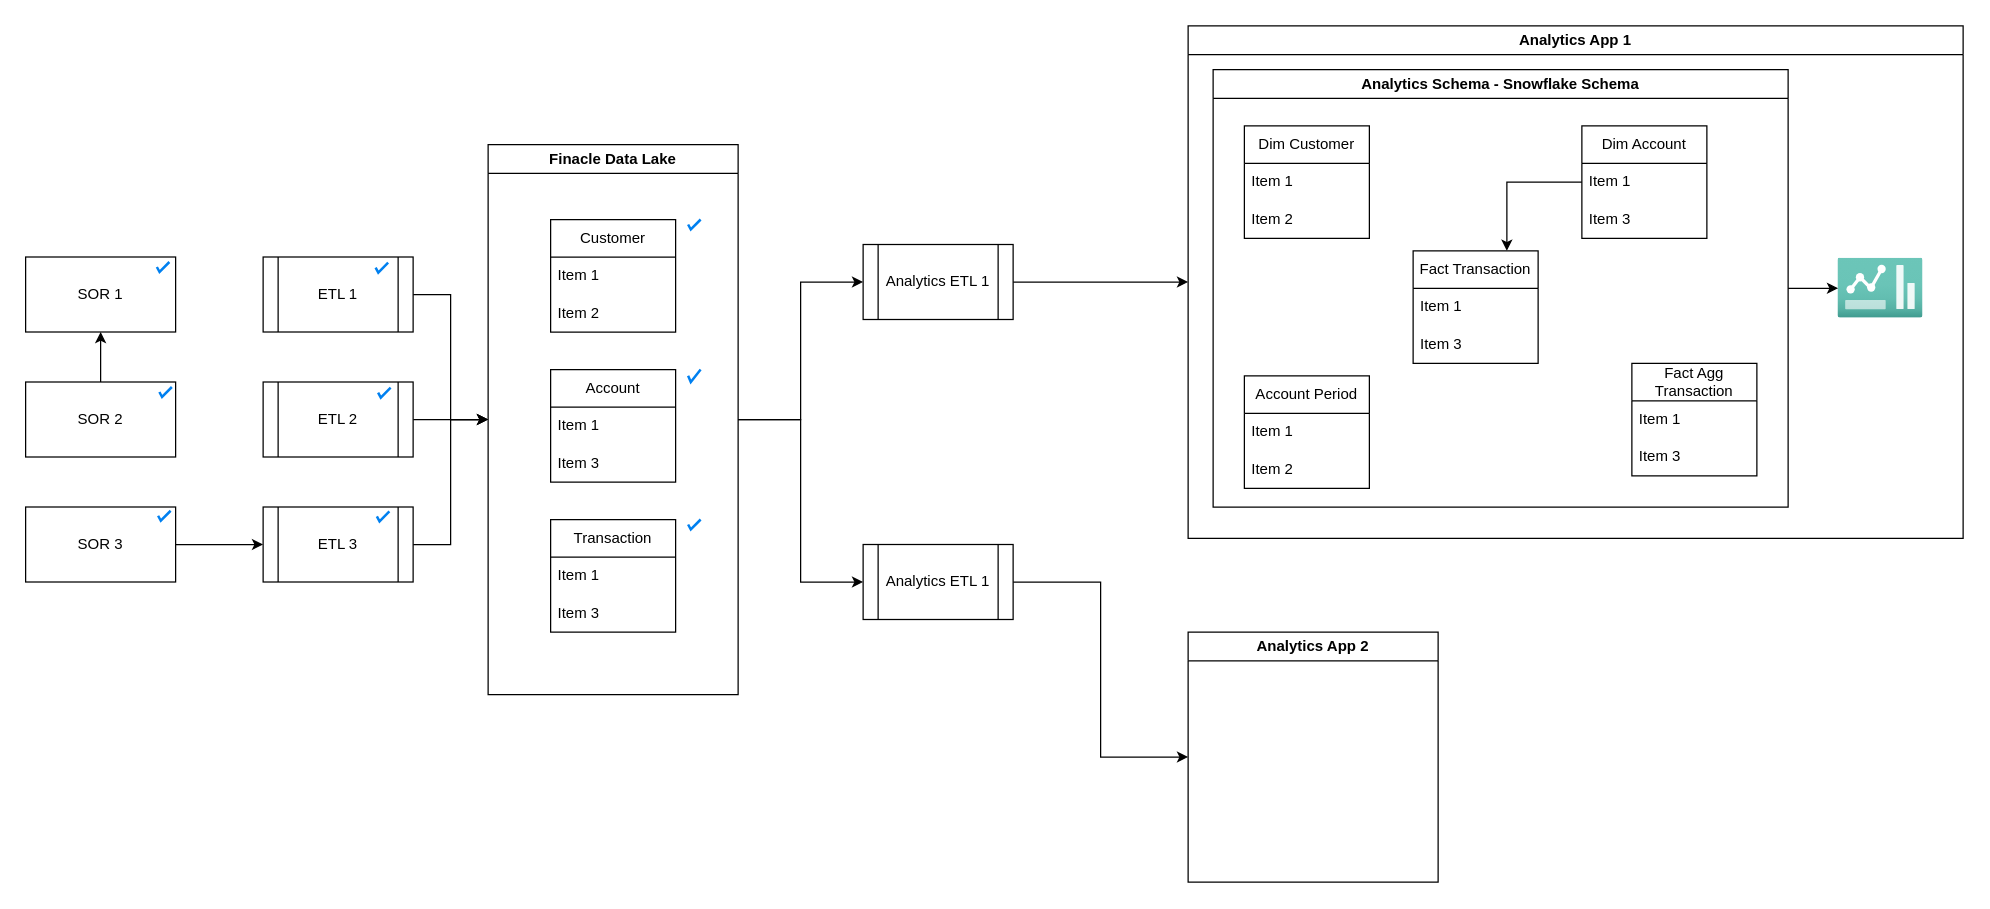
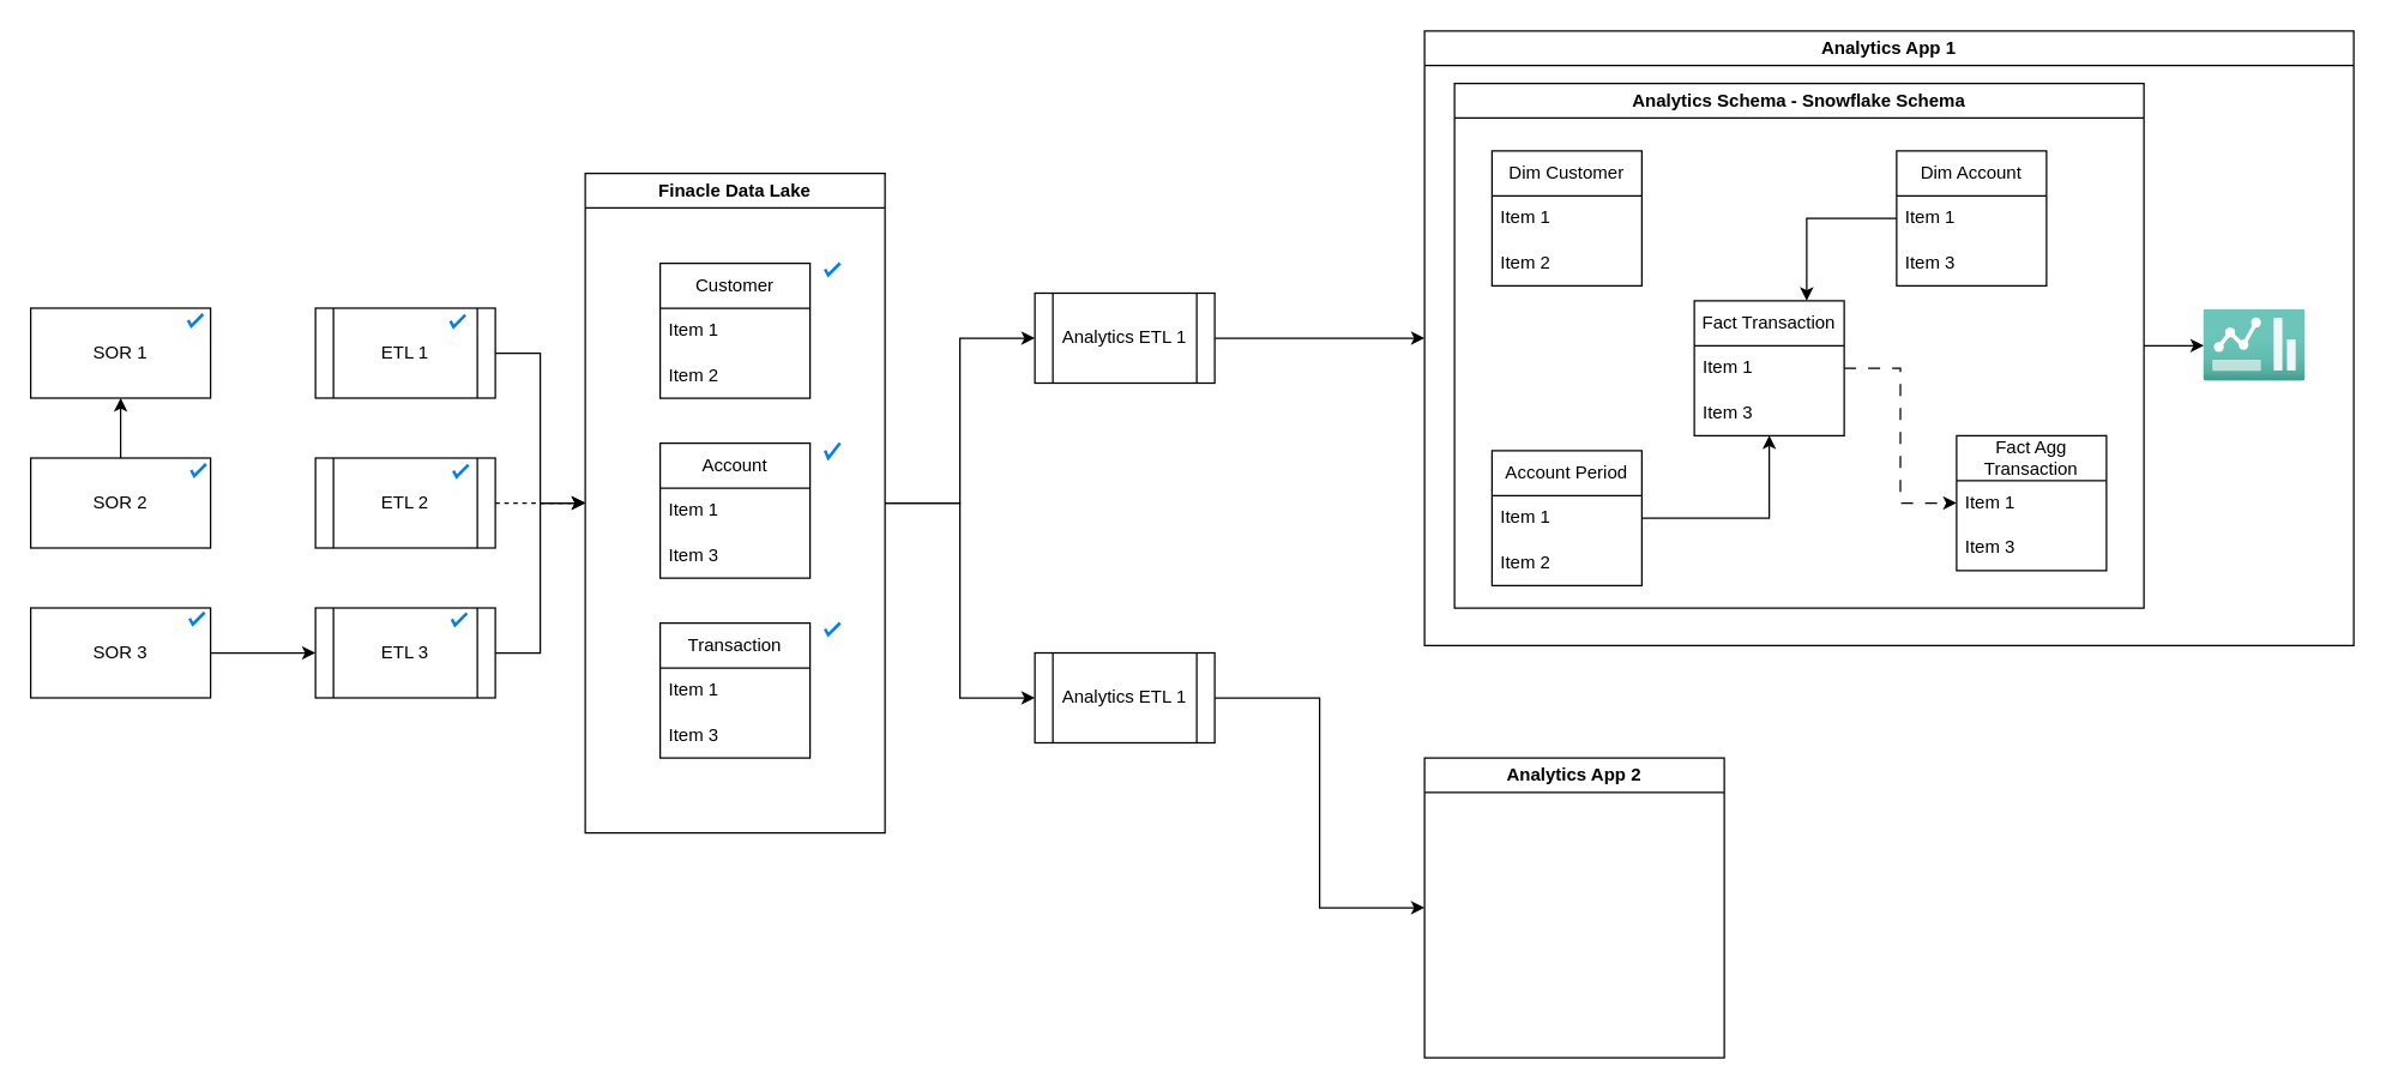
- <mxCell id="11" style="edgeStyle=orthogonalEdgeStyle;rounded=0;orthogonalLoop=1;jettySize=auto;html=1;entryX=0;entryY=0.5;entryDx=0;entryDy=0;" parent="1" source="12" target="15" edge="1"><mxGeometry relative="1" as="geometry" /></mxCell>
+ <mxCell id="11" style="edgeStyle=orthogonalEdgeStyle;rounded=0;orthogonalLoop=1;jettySize=auto;html=1;entryX=0;entryY=0.5;entryDx=0;entryDy=0;dashed=1;" parent="1" source="12" target="15" edge="1"><mxGeometry relative="1" as="geometry" /></mxCell>
+ <mxCell id="40" style="edgeStyle=orthogonalEdgeStyle;rounded=0;orthogonalLoop=1;jettySize=auto;html=1;dashed=1;dashPattern=8 8;" parent="32" source="41" target="48" edge="1"><mxGeometry relative="1" as="geometry" /></mxCell>
+ <mxCell id="44" style="edgeStyle=orthogonalEdgeStyle;rounded=0;orthogonalLoop=1;jettySize=auto;html=1;" parent="32" source="45" target="41" edge="1"><mxGeometry relative="1" as="geometry" /></mxCell>
